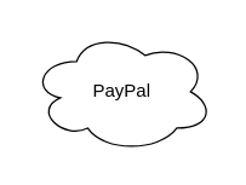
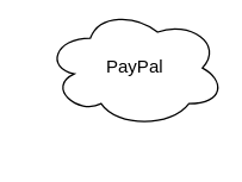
- <mxCell id="2" value="PayPal" style="ellipse;shape=cloud;whiteSpace=wrap;html=1;" vertex="1" parent="1"><mxGeometry x="20" y="20" width="120" height="80" as="geometry" /></mxCell>
+ <mxCell id="2" value="PayPal" style="ellipse;shape=cloud;whiteSpace=wrap;html=1;" vertex="1" parent="1"><mxGeometry x="30" y="5" width="120" height="80" as="geometry" /></mxCell>
